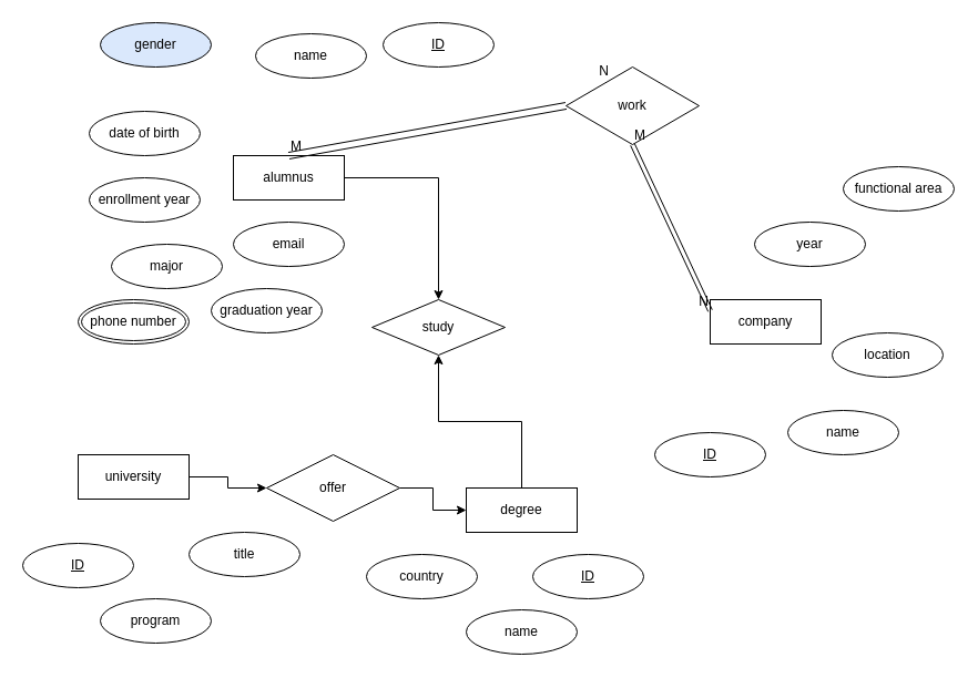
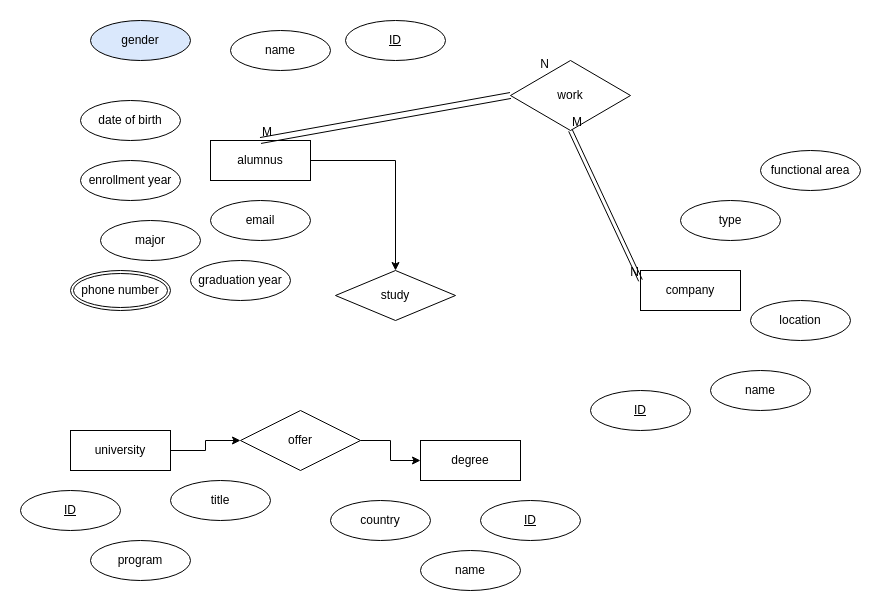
- <mxCell id="29" value="year" style="ellipse;whiteSpace=wrap;html=1;align=center;" vertex="1" parent="1"><mxGeometry x="680" y="200" width="100" height="40" as="geometry" /></mxCell>
+ <mxCell id="29" value="type" style="ellipse;whiteSpace=wrap;html=1;align=center;" vertex="1" parent="1"><mxGeometry x="680" y="200" width="100" height="40" as="geometry" /></mxCell>
- <mxCell id="17" style="edgeStyle=orthogonalEdgeStyle;rounded=0;orthogonalLoop=1;jettySize=auto;html=1;exitX=0.5;exitY=0;exitDx=0;exitDy=0;entryX=0.5;entryY=1;entryDx=0;entryDy=0;" edge="1" parent="1" source="18" target="2"><mxGeometry relative="1" as="geometry" /></mxCell>
- <mxCell id="16" value="university" style="whiteSpace=wrap;html=1;align=center;" vertex="1" parent="1"><mxGeometry x="70" y="410" width="100" height="40" as="geometry" /></mxCell>
+ <mxCell id="16" value="university" style="whiteSpace=wrap;html=1;align=center;" vertex="1" parent="1"><mxGeometry x="70" y="430" width="100" height="40" as="geometry" /></mxCell>
